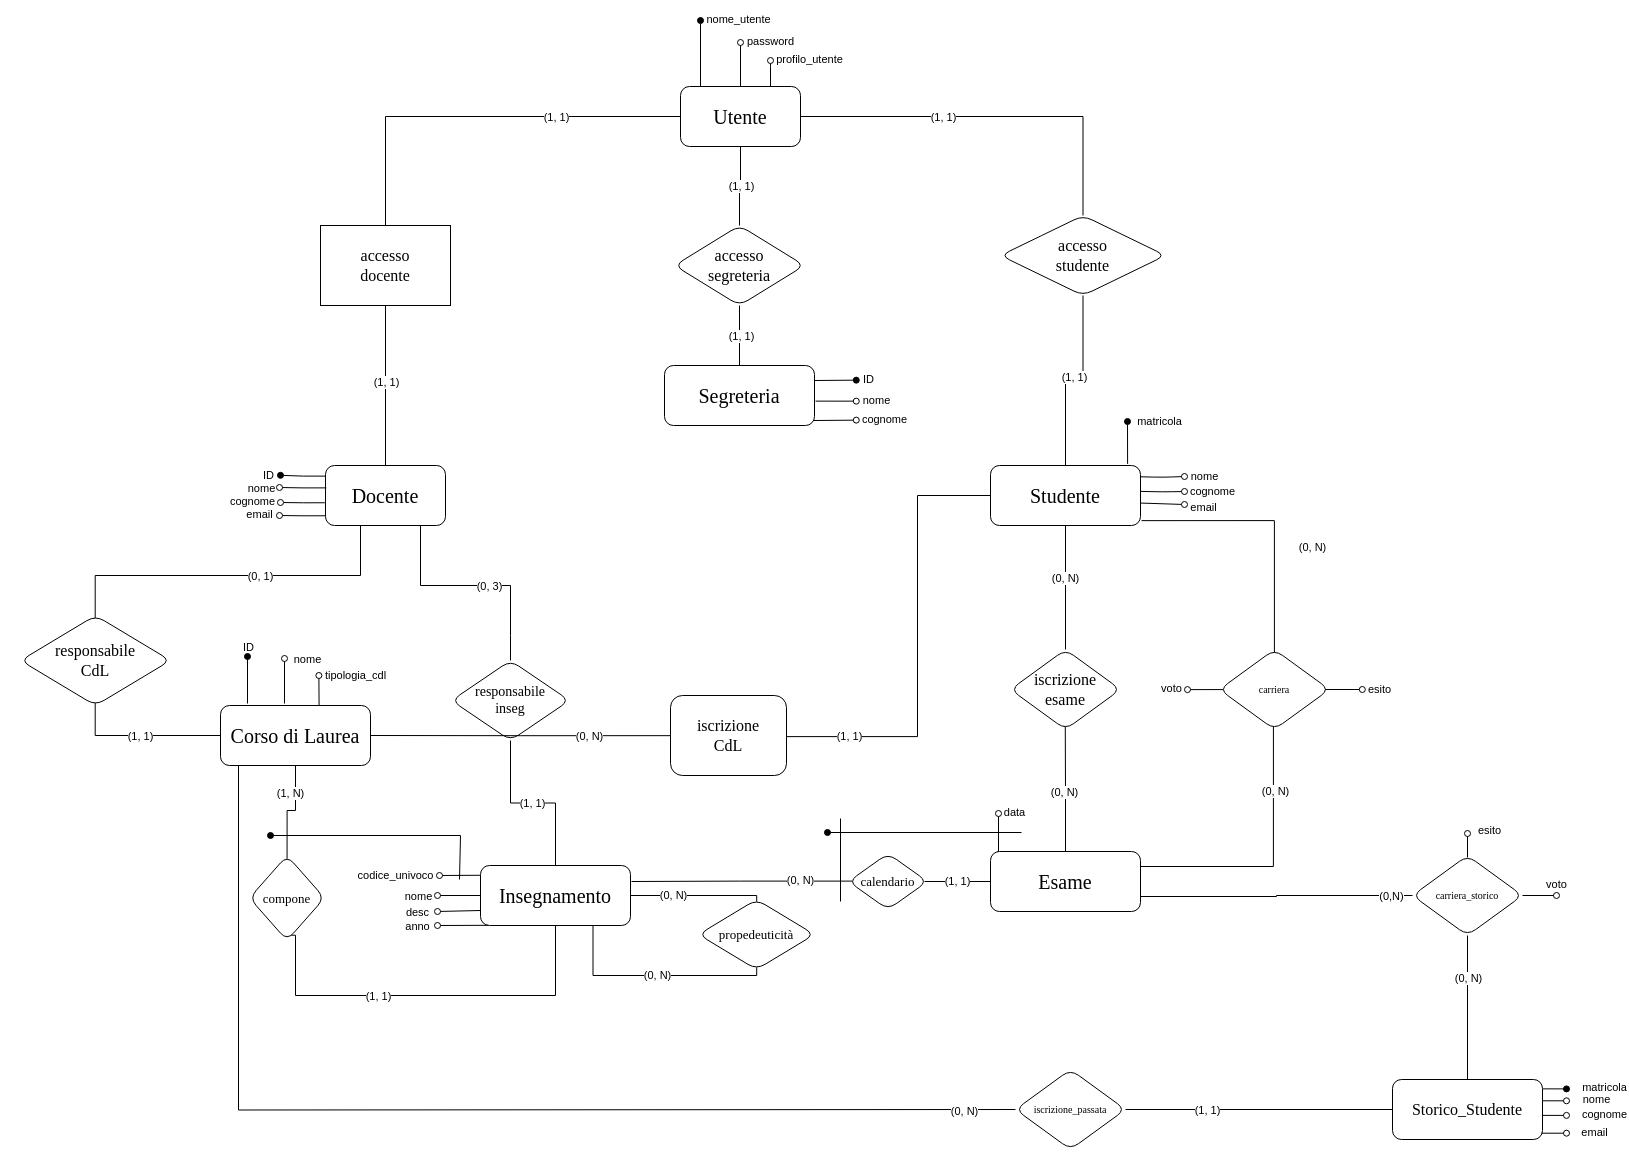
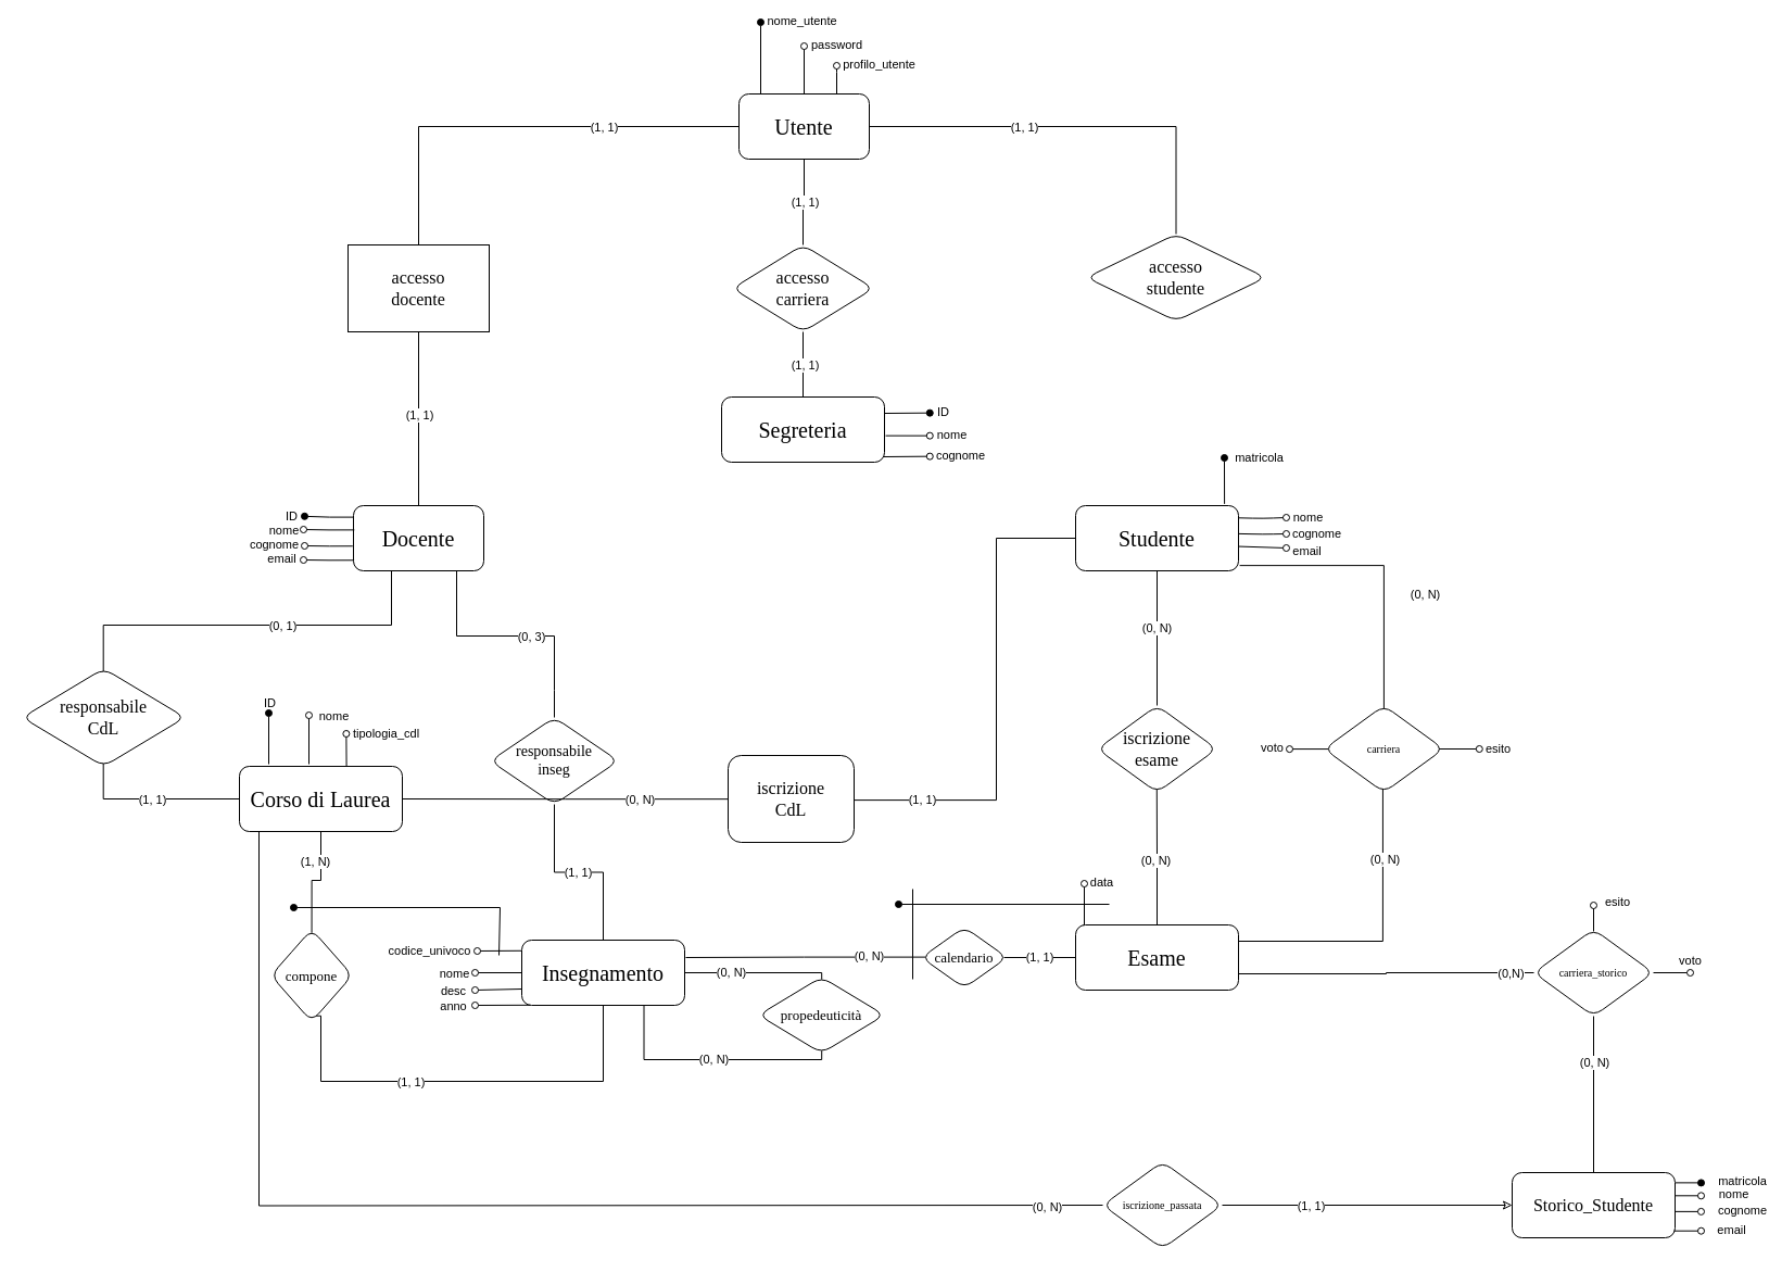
- <mxCell id="78" value="accesso&lt;br style=&quot;font-size: 16px;&quot;&gt;segreteria" style="rhombus;whiteSpace=wrap;html=1;fontSize=16;fontFamily=Architects Daughter;rounded=1;hachureGap=4;fontSource=https%3A%2F%2Ffonts.googleapis.com%2Fcss%3Ffamily%3DArchitects%2BDaughter;labelBackgroundColor=none;" parent="1" vertex="1"><mxGeometry x="674" y="225" width="130" height="80" as="geometry" /></mxCell>
+ <mxCell id="78" value="accesso&lt;br style=&quot;font-size: 16px;&quot;&gt;carriera" style="rhombus;whiteSpace=wrap;html=1;fontSize=16;fontFamily=Architects Daughter;rounded=1;hachureGap=4;fontSource=https%3A%2F%2Ffonts.googleapis.com%2Fcss%3Ffamily%3DArchitects%2BDaughter;labelBackgroundColor=none;" parent="1" vertex="1"><mxGeometry x="674" y="225" width="130" height="80" as="geometry" /></mxCell>
- <mxCell id="79" style="edgeStyle=orthogonalEdgeStyle;rounded=0;orthogonalLoop=1;jettySize=auto;html=1;entryX=0.5;entryY=0;entryDx=0;entryDy=0;endArrow=none;endFill=0;" parent="1" source="81" target="17" edge="1"><mxGeometry relative="1" as="geometry" /></mxCell>
- <mxCell id="80" value="(1, 1)" style="edgeLabel;html=1;align=center;verticalAlign=middle;resizable=0;points=[];" parent="79" vertex="1" connectable="0"><mxGeometry relative="1" as="geometry"><mxPoint y="-4" as="offset" /></mxGeometry></mxCell>
- <mxCell id="137" style="edgeStyle=orthogonalEdgeStyle;rounded=0;orthogonalLoop=1;jettySize=auto;html=1;entryX=0;entryY=0.5;entryDx=0;entryDy=0;endArrow=none;endFill=0;" parent="1" source="139" target="126" edge="1"><mxGeometry relative="1" as="geometry" /></mxCell>
+ <mxCell id="137" style="edgeStyle=orthogonalEdgeStyle;rounded=0;orthogonalLoop=1;jettySize=auto;html=1;entryX=0;entryY=0.5;entryDx=0;entryDy=0;endArrow=classic;endFill=0;" parent="1" source="139" target="126" edge="1"><mxGeometry relative="1" as="geometry" /></mxCell>
